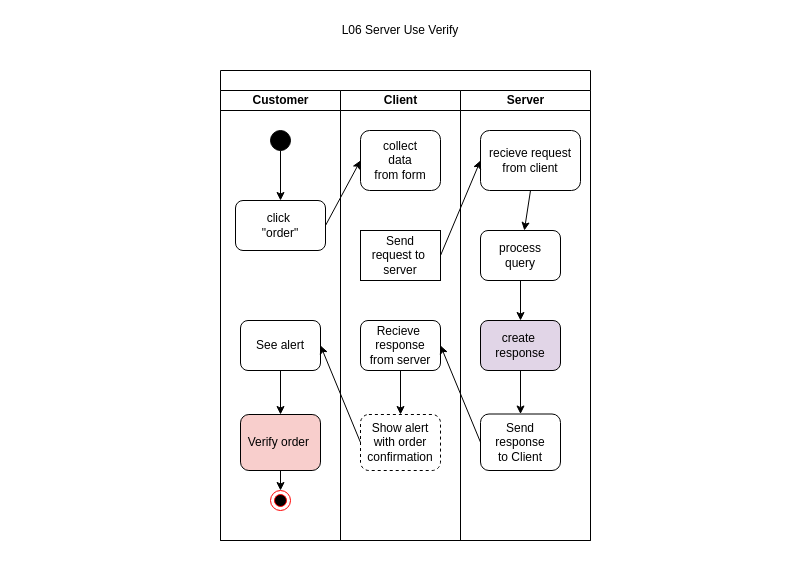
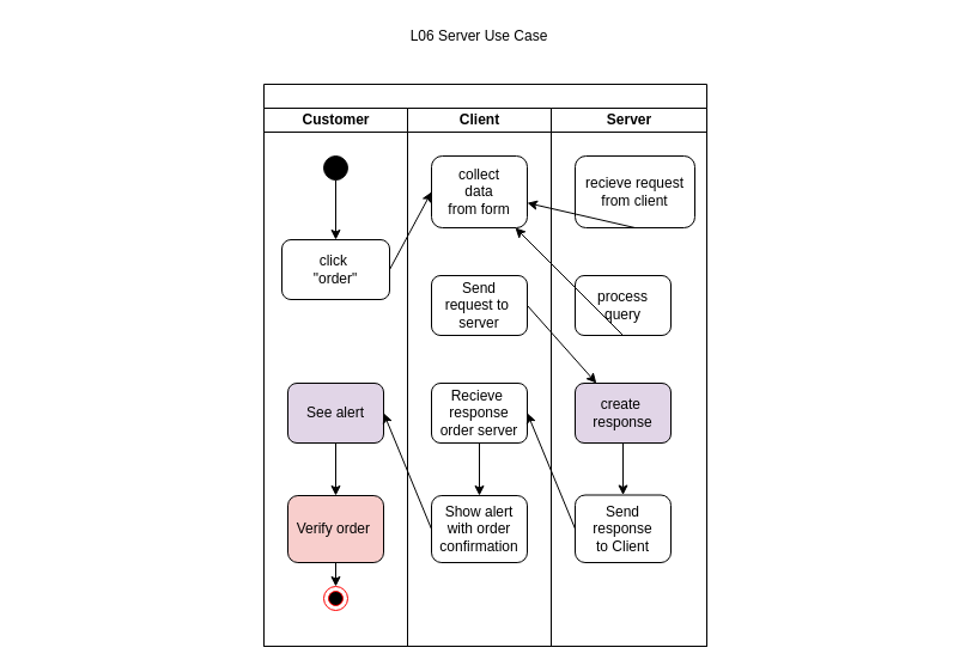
- <mxCell id="30" value="L06 Server Use Verify" style="text;html=1;strokeColor=none;fillColor=none;align=center;verticalAlign=middle;whiteSpace=wrap;rounded=0;" vertex="1" parent="1"><mxGeometry x="20" y="20" width="760" height="20" as="geometry" /></mxCell>
+ <mxCell id="30" value="L06 Server Use Case" style="text;html=1;strokeColor=none;fillColor=none;align=center;verticalAlign=middle;whiteSpace=wrap;rounded=0;" vertex="1" parent="1"><mxGeometry x="20" y="20" width="760" height="20" as="geometry" /></mxCell>
- <mxCell id="19" value="" style="endArrow=classic;html=1;exitX=0.5;exitY=1;exitDx=0;exitDy=0;" edge="1" parent="16" source="17" target="18"><mxGeometry width="50" height="50" relative="1" as="geometry"><mxPoint x="220" y="200" as="sourcePoint" /><mxPoint x="270" y="150" as="targetPoint" /></mxGeometry></mxCell>
+ <mxCell id="19" value="" style="endArrow=classic;html=1;exitX=0.5;exitY=1;exitDx=0;exitDy=0;" edge="1" parent="16" source="17" target="11"><mxGeometry width="50" height="50" relative="1" as="geometry"><mxPoint x="220" y="200" as="sourcePoint" /><mxPoint x="270" y="150" as="targetPoint" /></mxGeometry></mxCell>
- <mxCell id="25" value="" style="endArrow=classic;html=1;exitX=1;exitY=0.5;exitDx=0;exitDy=0;entryX=0;entryY=0.5;entryDx=0;entryDy=0;" edge="1" parent="2" source="12" target="17"><mxGeometry width="50" height="50" relative="1" as="geometry"><mxPoint x="270" y="180" as="sourcePoint" /><mxPoint x="320" y="130" as="targetPoint" /></mxGeometry></mxCell>
+ <mxCell id="25" value="" style="endArrow=classic;html=1;exitX=1;exitY=0.5;exitDx=0;exitDy=0;" edge="1" parent="2" source="12" target="20"><mxGeometry width="50" height="50" relative="1" as="geometry"><mxPoint x="270" y="180" as="sourcePoint" /><mxPoint x="320" y="130" as="targetPoint" /></mxGeometry></mxCell>
- <mxCell id="12" value="Send&lt;br&gt;request to&amp;nbsp;&lt;br&gt;server" style="whiteSpace=wrap;html=1;fillColor=#FFFFFF;rounded=0;" vertex="1" parent="10"><mxGeometry x="20" y="140" width="80" height="50" as="geometry" /></mxCell>
+ <mxCell id="12" value="Send&lt;br&gt;request to&amp;nbsp;&lt;br&gt;server" style="rounded=1;whiteSpace=wrap;html=1;fillColor=#FFFFFF;" vertex="1" parent="10"><mxGeometry x="20" y="140" width="80" height="50" as="geometry" /></mxCell>
- <mxCell id="22" value="" style="endArrow=classic;html=1;exitX=0.5;exitY=1;exitDx=0;exitDy=0;entryX=0.5;entryY=0;entryDx=0;entryDy=0;" edge="1" parent="16" source="18" target="20"><mxGeometry width="50" height="50" relative="1" as="geometry"><mxPoint x="220" y="260" as="sourcePoint" /><mxPoint x="270" y="210" as="targetPoint" /></mxGeometry></mxCell>
+ <mxCell id="22" value="" style="endArrow=classic;html=1;exitX=0.5;exitY=1;exitDx=0;exitDy=0;" edge="1" parent="16" source="18" target="11"><mxGeometry width="50" height="50" relative="1" as="geometry"><mxPoint x="220" y="260" as="sourcePoint" /><mxPoint x="270" y="210" as="targetPoint" /></mxGeometry></mxCell>
- <mxCell id="27" value="See alert" style="rounded=1;whiteSpace=wrap;html=1;fillColor=#FFFFFF;" vertex="1" parent="1"><mxGeometry x="240" y="320" width="80" height="50" as="geometry" /></mxCell>
+ <mxCell id="27" value="See alert" style="rounded=1;whiteSpace=wrap;html=1;fillColor=#e1d5e7;" vertex="1" parent="1"><mxGeometry x="240" y="320" width="80" height="50" as="geometry" /></mxCell>
- <mxCell id="13" value="Recieve&amp;nbsp;&lt;br&gt;response&lt;br&gt;from server" style="rounded=1;whiteSpace=wrap;html=1;fillColor=#FFFFFF;" vertex="1" parent="10"><mxGeometry x="20" y="230" width="80" height="50" as="geometry" /></mxCell>
+ <mxCell id="13" value="Recieve&amp;nbsp;&lt;br&gt;response&lt;br&gt;order server" style="rounded=1;whiteSpace=wrap;html=1;fillColor=#FFFFFF;" vertex="1" parent="10"><mxGeometry x="20" y="230" width="80" height="50" as="geometry" /></mxCell>
- <mxCell id="14" value="Show alert with order confirmation" style="rounded=1;whiteSpace=wrap;html=1;fillColor=#FFFFFF;dashed=1;" vertex="1" parent="10"><mxGeometry x="20" y="324" width="80" height="56" as="geometry" /></mxCell>
+ <mxCell id="14" value="Show alert with order confirmation" style="rounded=1;whiteSpace=wrap;html=1;fillColor=#FFFFFF;" vertex="1" parent="10"><mxGeometry x="20" y="324" width="80" height="56" as="geometry" /></mxCell>
